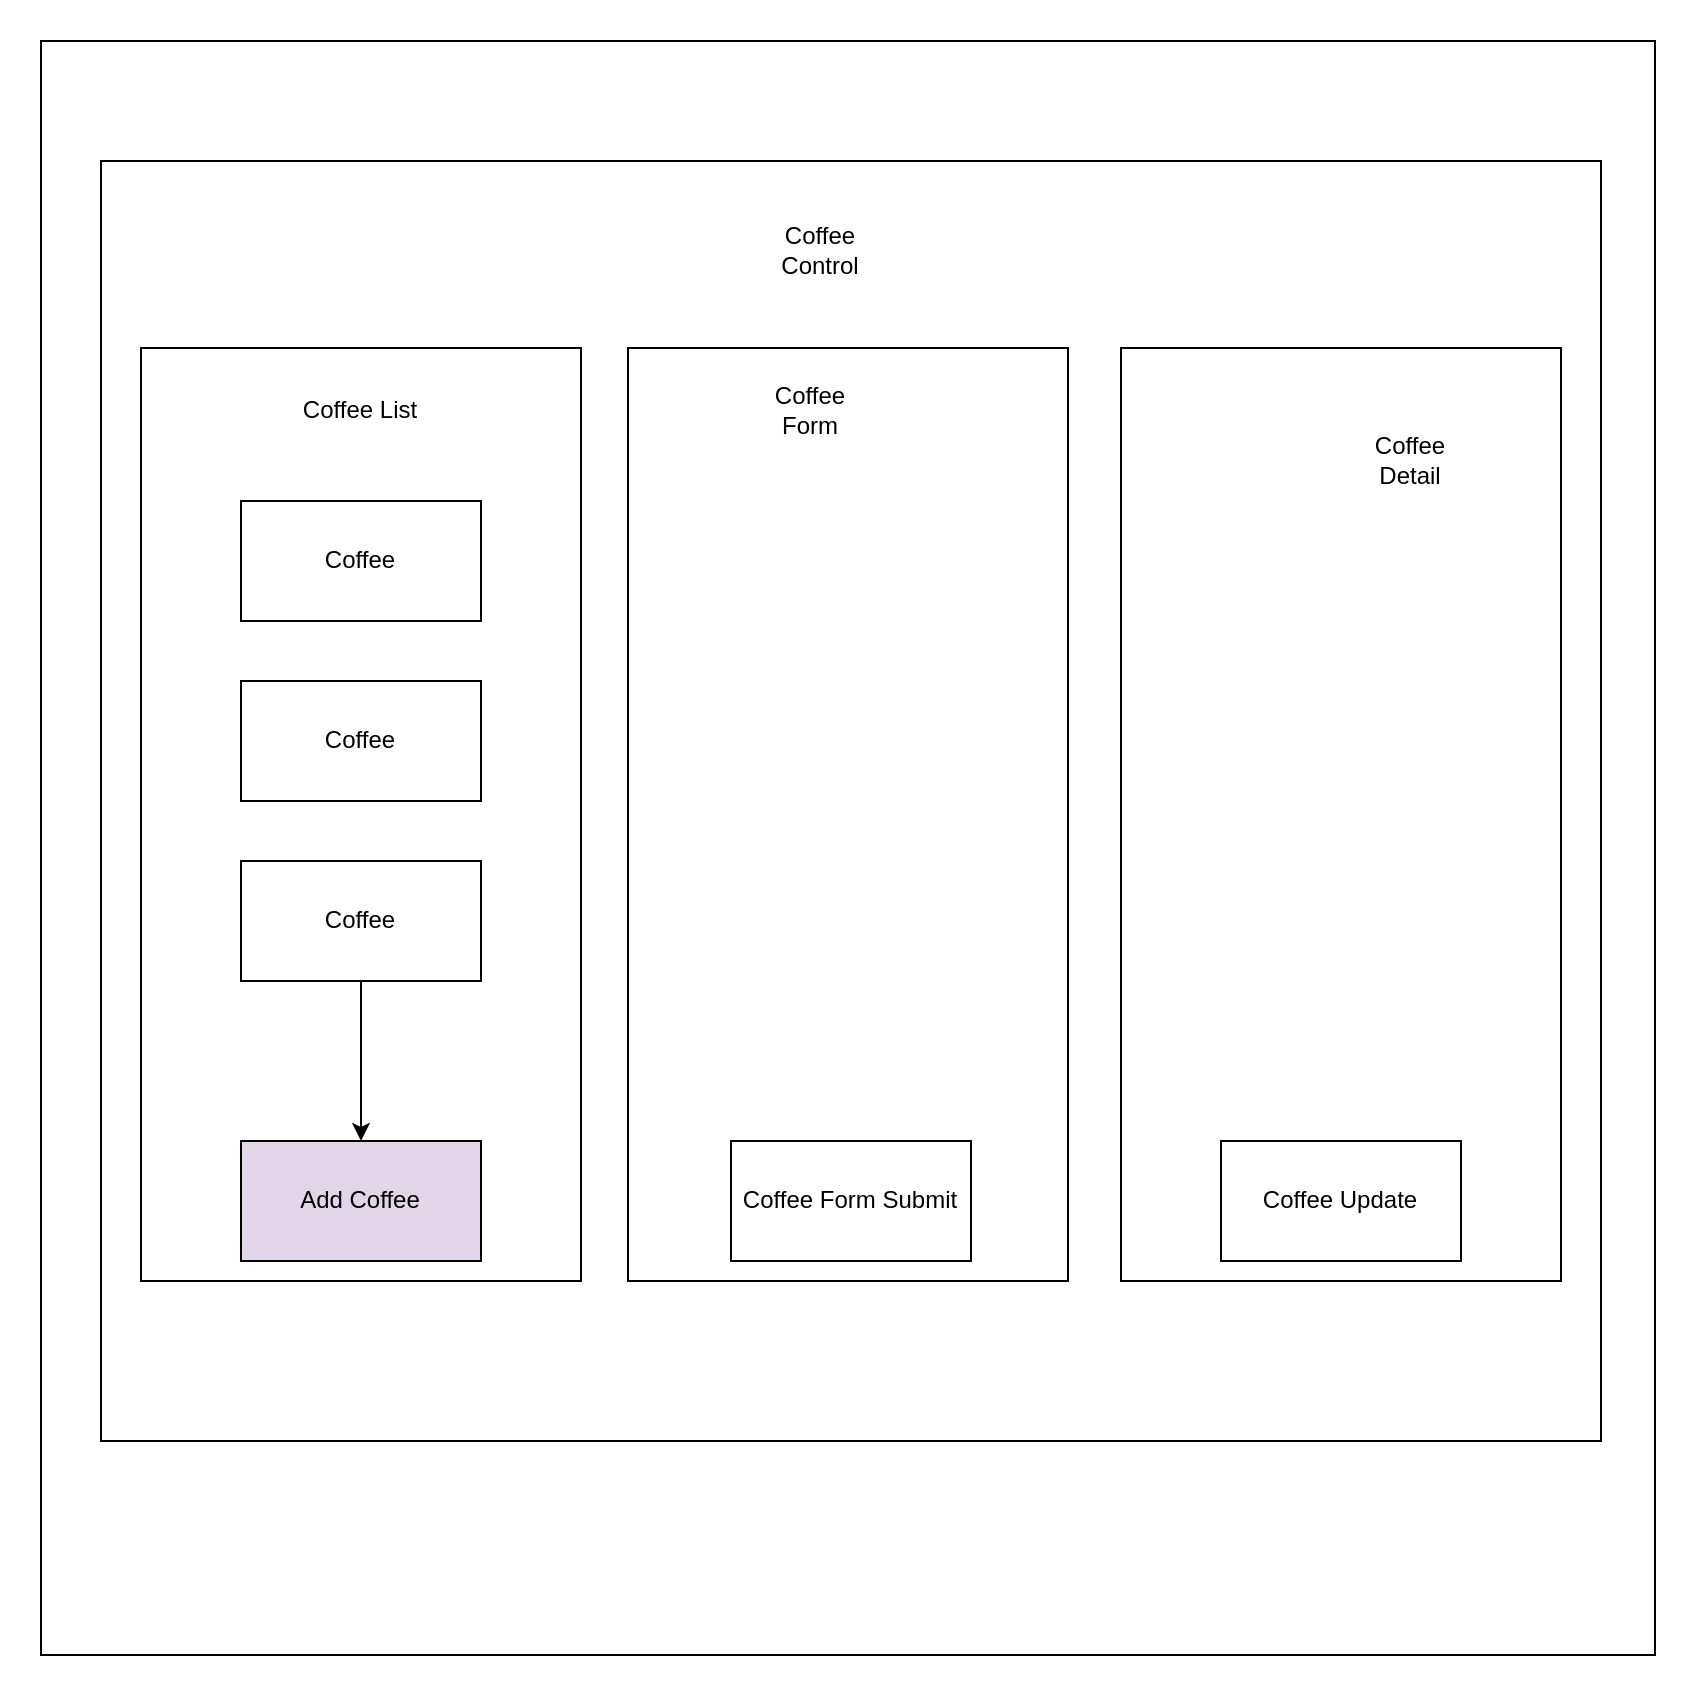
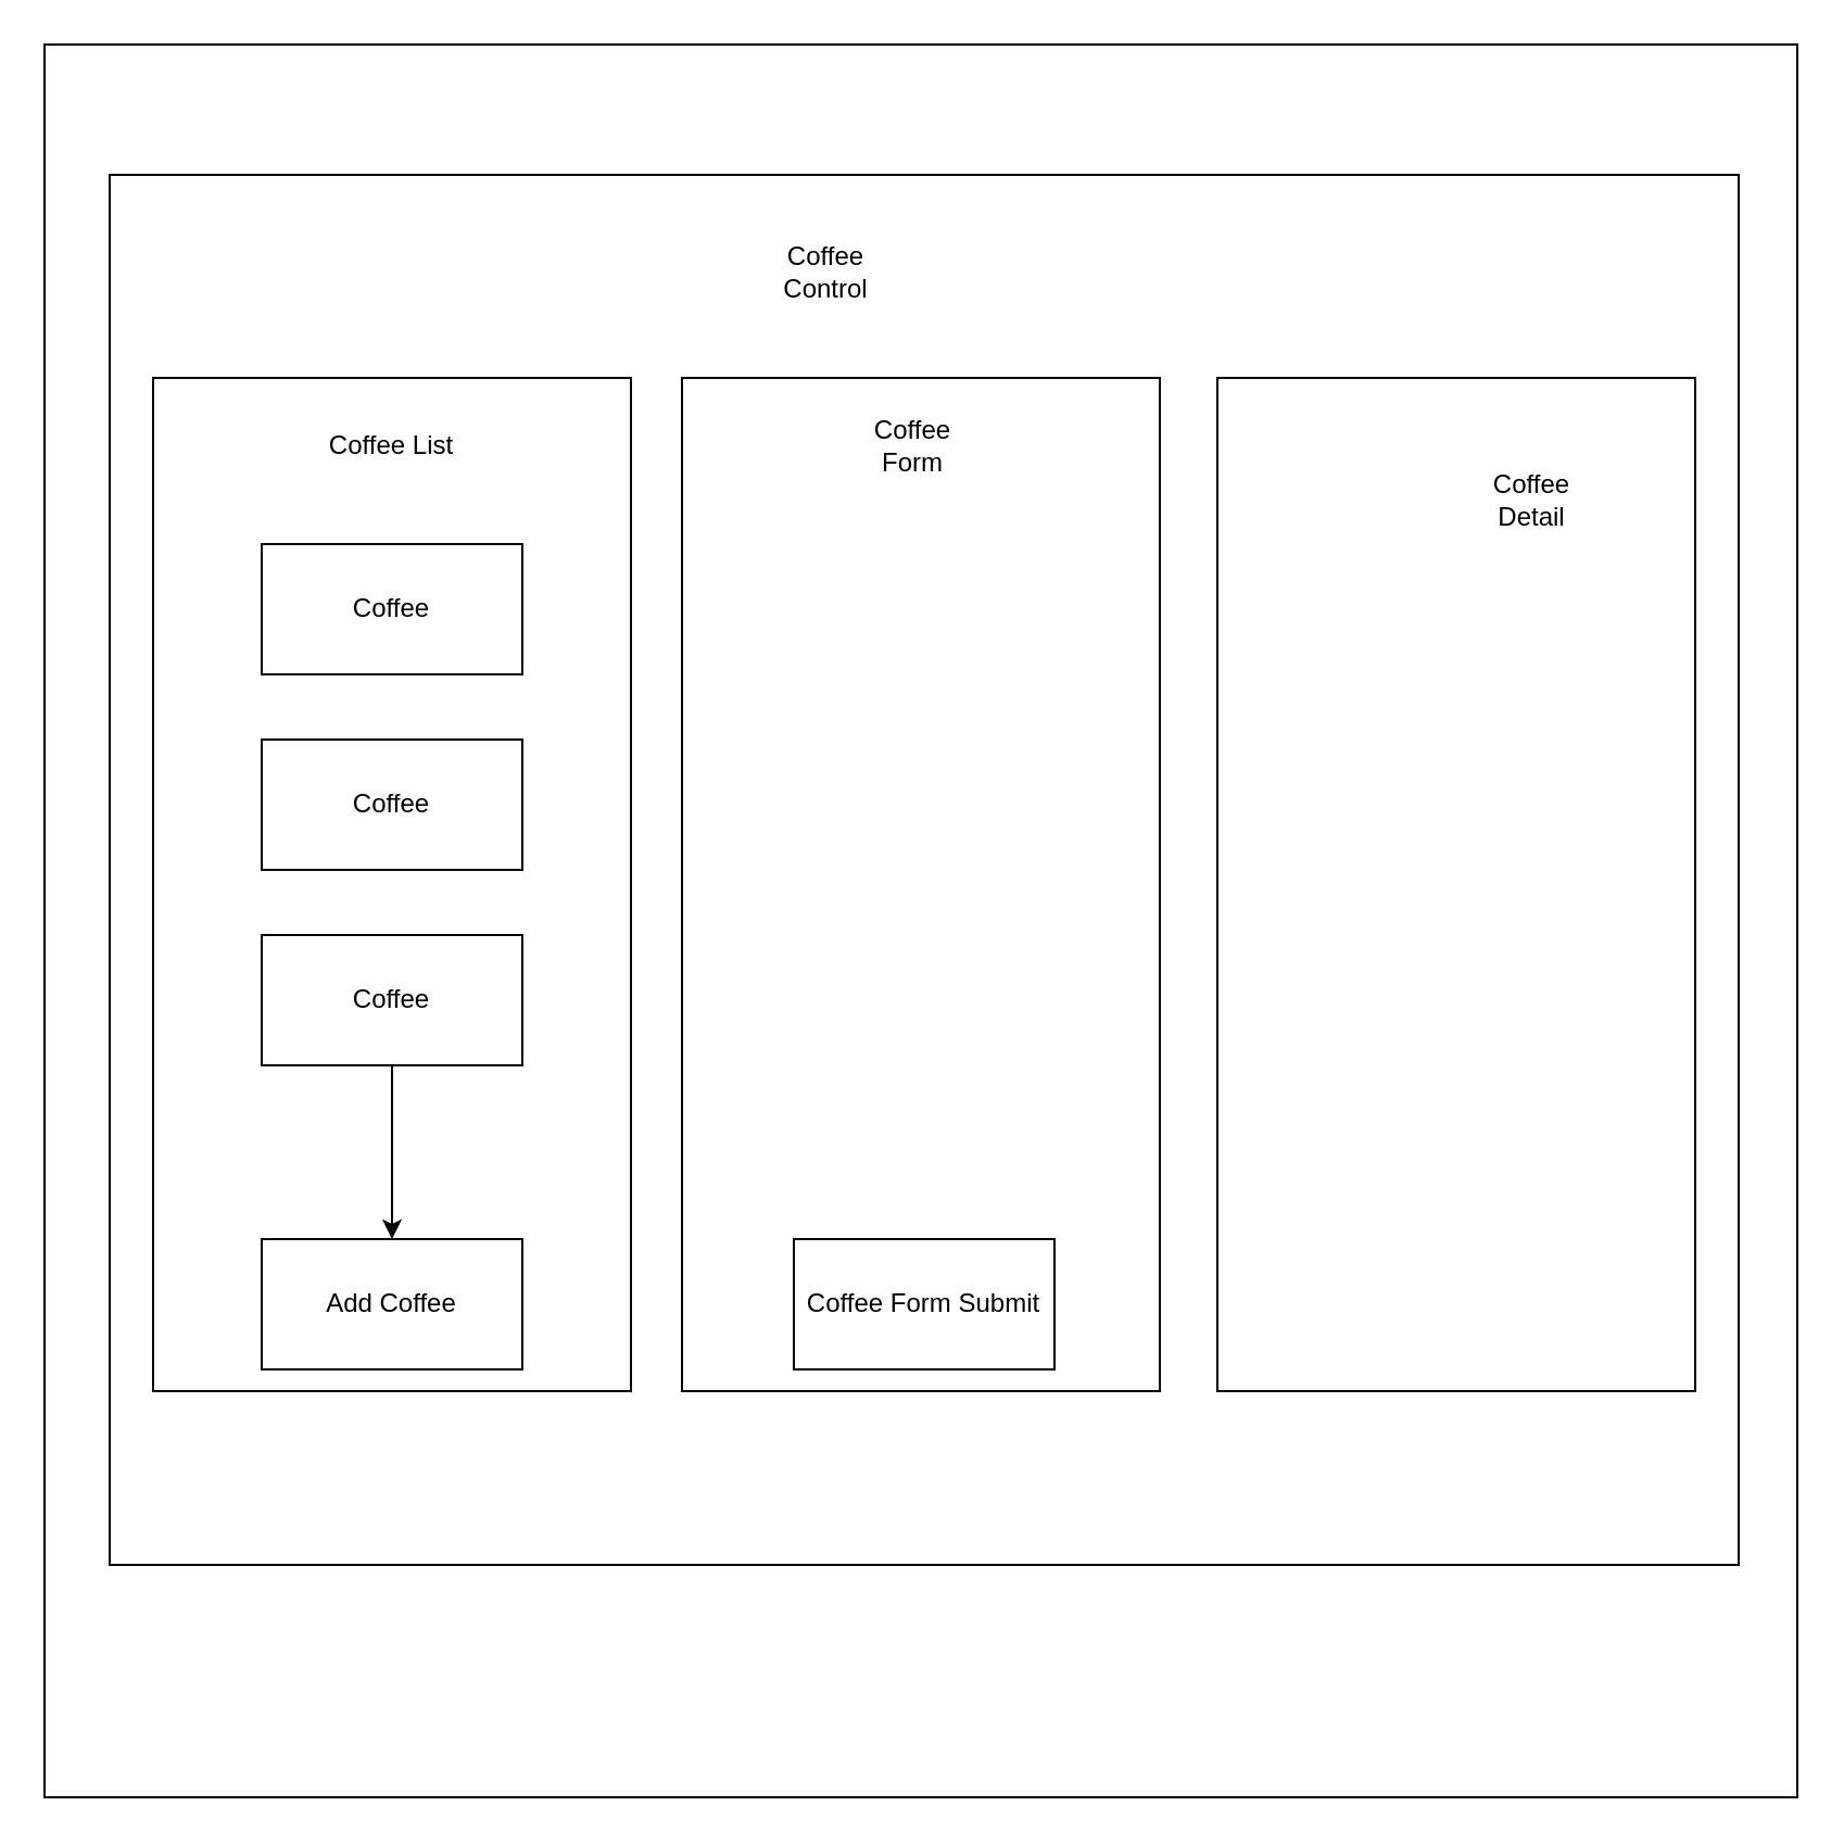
- <mxCell id="4" value="Coffee Control" style="text;strokeColor=none;align=center;fillColor=none;html=1;verticalAlign=middle;whiteSpace=wrap;rounded=0;" vertex="1" parent="1"><mxGeometry x="380" y="110" width="60" height="30" as="geometry" /></mxCell>
+ <mxCell id="4" value="Coffee Control" style="text;strokeColor=none;align=center;fillColor=none;html=1;verticalAlign=middle;whiteSpace=wrap;rounded=0;" vertex="1" parent="1"><mxGeometry x="350" y="110" width="60" height="30" as="geometry" /></mxCell>
- <mxCell id="14" value="Coffee Form" style="text;strokeColor=none;align=center;fillColor=none;html=1;verticalAlign=middle;whiteSpace=wrap;rounded=0;" vertex="1" parent="1"><mxGeometry x="375" y="190" width="60" height="30" as="geometry" /></mxCell>
+ <mxCell id="14" value="Coffee Form" style="text;strokeColor=none;align=center;fillColor=none;html=1;verticalAlign=middle;whiteSpace=wrap;rounded=0;" vertex="1" parent="1"><mxGeometry x="390" y="190" width="60" height="30" as="geometry" /></mxCell>
- <mxCell id="13" value="Add Coffee" style="rounded=0;whiteSpace=wrap;html=1;fillColor=#e1d5e7;" vertex="1" parent="1"><mxGeometry x="120" y="570" width="120" height="60" as="geometry" /></mxCell>
+ <mxCell id="13" value="Add Coffee" style="rounded=0;whiteSpace=wrap;html=1;" vertex="1" parent="1"><mxGeometry x="120" y="570" width="120" height="60" as="geometry" /></mxCell>
- <mxCell id="17" value="Coffee Update" style="rounded=0;whiteSpace=wrap;html=1;" vertex="1" parent="1"><mxGeometry x="610" y="570" width="120" height="60" as="geometry" /></mxCell>
